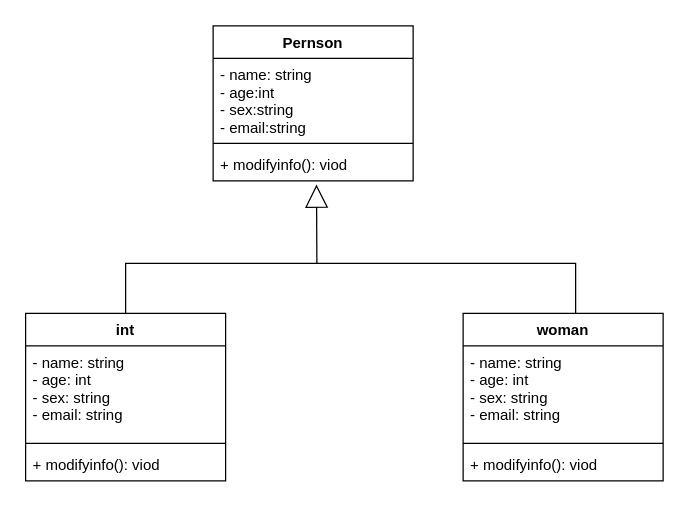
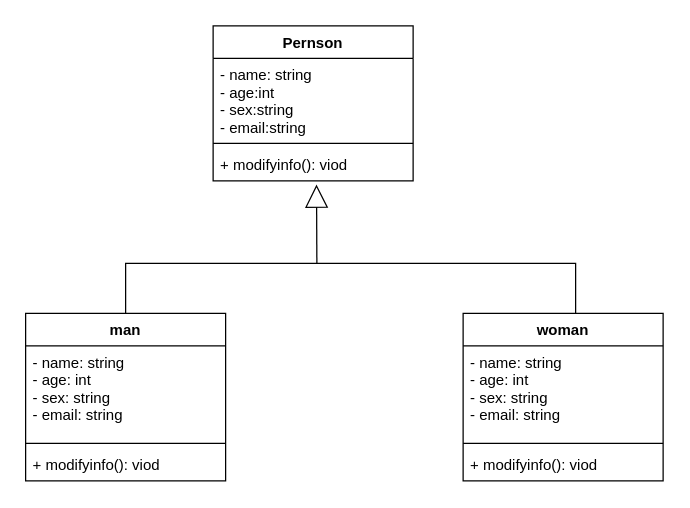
- <mxCell id="12" value="int" style="swimlane;fontStyle=1;align=center;verticalAlign=top;childLayout=stackLayout;horizontal=1;startSize=26;horizontalStack=0;resizeParent=1;resizeParentMax=0;resizeLast=0;collapsible=1;marginBottom=0;" vertex="1" parent="1"><mxGeometry x="20" y="250" width="160" height="134" as="geometry" /></mxCell>
+ <mxCell id="12" value="man" style="swimlane;fontStyle=1;align=center;verticalAlign=top;childLayout=stackLayout;horizontal=1;startSize=26;horizontalStack=0;resizeParent=1;resizeParentMax=0;resizeLast=0;collapsible=1;marginBottom=0;" vertex="1" parent="1"><mxGeometry x="20" y="250" width="160" height="134" as="geometry" /></mxCell>
